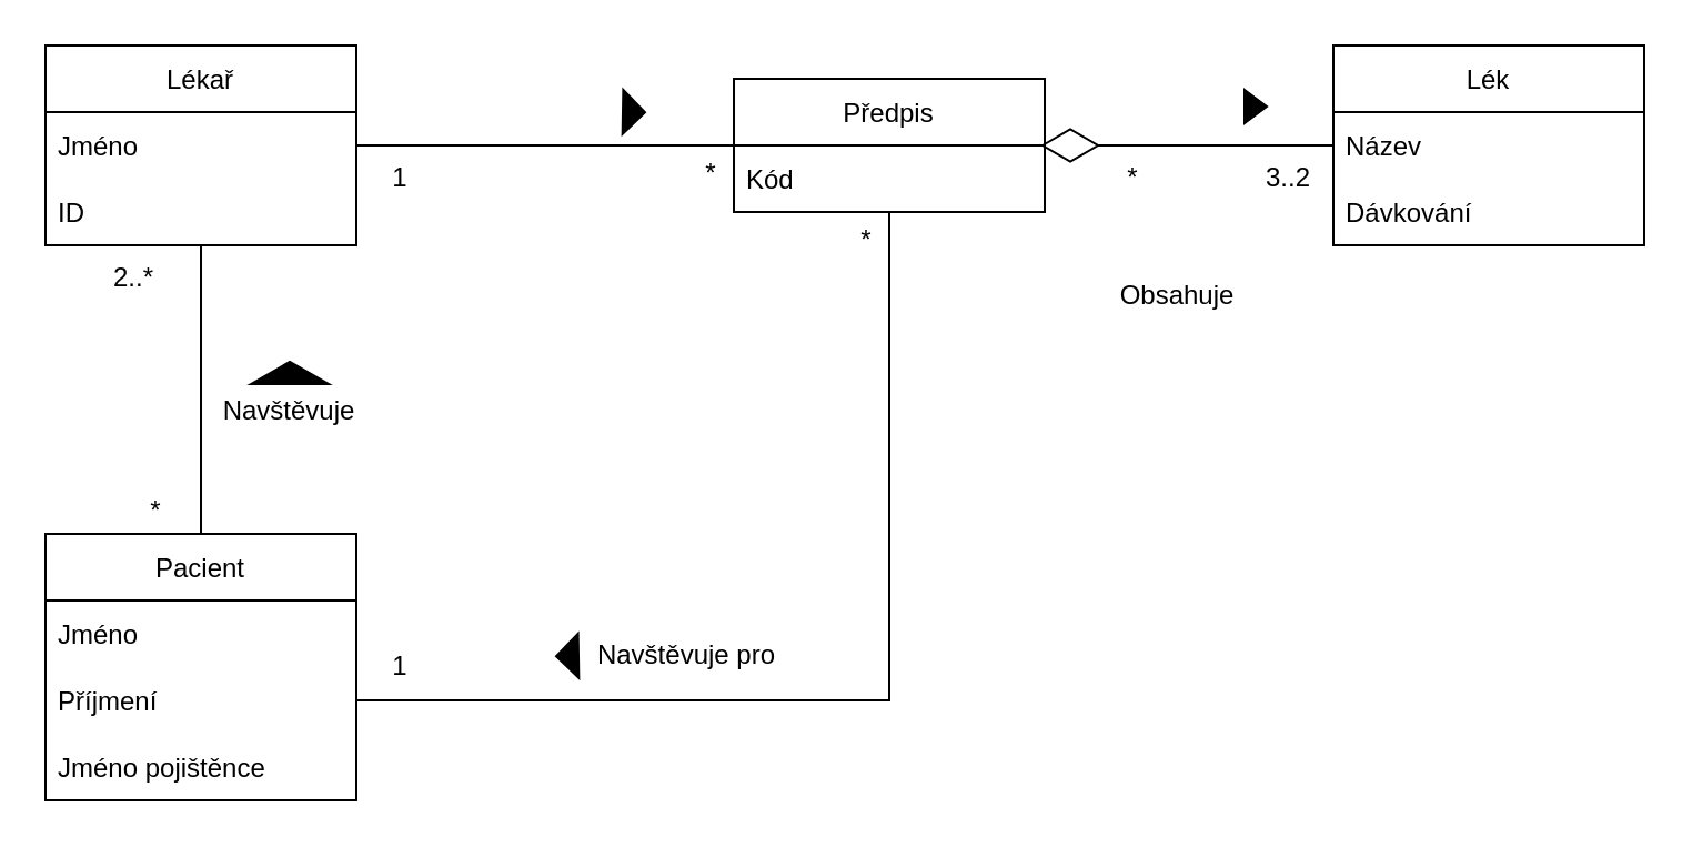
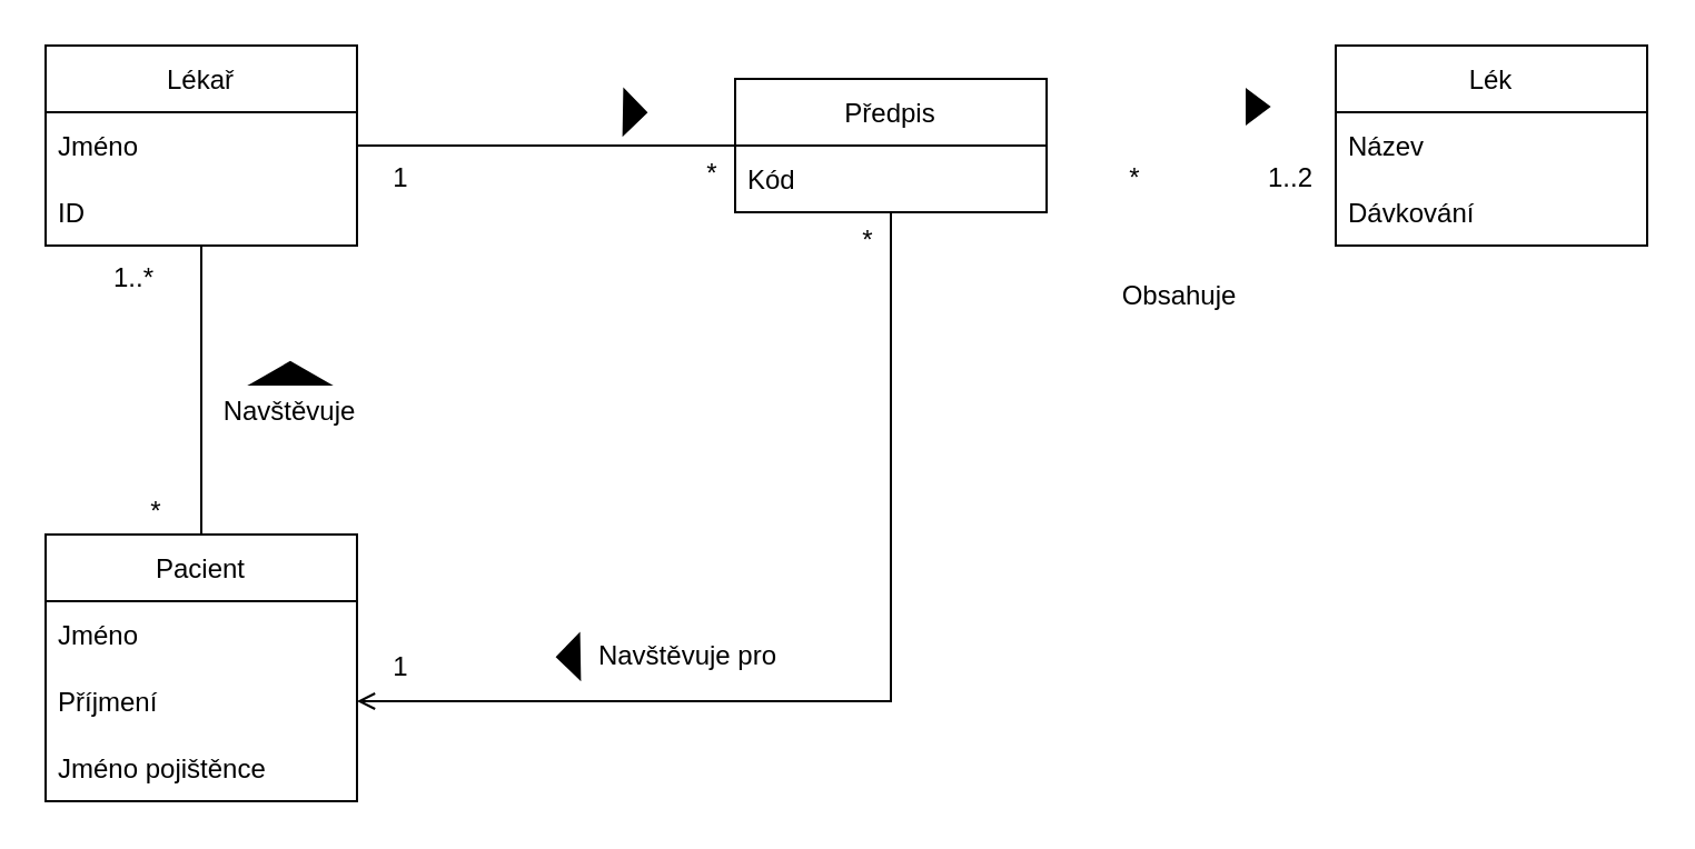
- <mxCell id="15" value="" style="endArrow=diamondThin;endFill=0;endSize=24;html=1;rounded=0;exitX=0;exitY=0.5;exitDx=0;exitDy=0;entryX=0.986;entryY=0;entryDx=0;entryDy=0;entryPerimeter=0;" parent="1" source="9" target="7" edge="1"><mxGeometry width="160" relative="1" as="geometry"><mxPoint x="270" y="100" as="sourcePoint" /><mxPoint x="430" y="100" as="targetPoint" /></mxGeometry></mxCell>
- <mxCell id="16" value="3..2" style="text;html=1;strokeColor=none;fillColor=none;align=center;verticalAlign=middle;whiteSpace=wrap;rounded=0;" parent="1" vertex="1"><mxGeometry x="550" y="65" width="60" height="30" as="geometry" /></mxCell>
+ <mxCell id="16" value="1..2" style="text;html=1;strokeColor=none;fillColor=none;align=center;verticalAlign=middle;whiteSpace=wrap;rounded=0;" parent="1" vertex="1"><mxGeometry x="550" y="65" width="60" height="30" as="geometry" /></mxCell>
- <mxCell id="27" value="2..*" style="text;html=1;strokeColor=none;fillColor=none;align=center;verticalAlign=middle;whiteSpace=wrap;rounded=0;" parent="1" vertex="1"><mxGeometry x="30" y="110" width="60" height="30" as="geometry" /></mxCell>
+ <mxCell id="27" value="1..*" style="text;html=1;strokeColor=none;fillColor=none;align=center;verticalAlign=middle;whiteSpace=wrap;rounded=0;" parent="1" vertex="1"><mxGeometry x="30" y="110" width="60" height="30" as="geometry" /></mxCell>
- <mxCell id="5" style="edgeStyle=orthogonalEdgeStyle;rounded=0;orthogonalLoop=1;jettySize=auto;html=1;entryX=1;entryY=0.5;entryDx=0;entryDy=0;endArrow=none;endFill=0;" parent="1" source="6" target="13" edge="1"><mxGeometry relative="1" as="geometry" /></mxCell>
+ <mxCell id="5" style="edgeStyle=orthogonalEdgeStyle;rounded=0;orthogonalLoop=1;jettySize=auto;html=1;entryX=1;entryY=0.5;entryDx=0;entryDy=0;endArrow=open;endFill=0;" parent="1" source="6" target="13" edge="1"><mxGeometry relative="1" as="geometry" /></mxCell>
